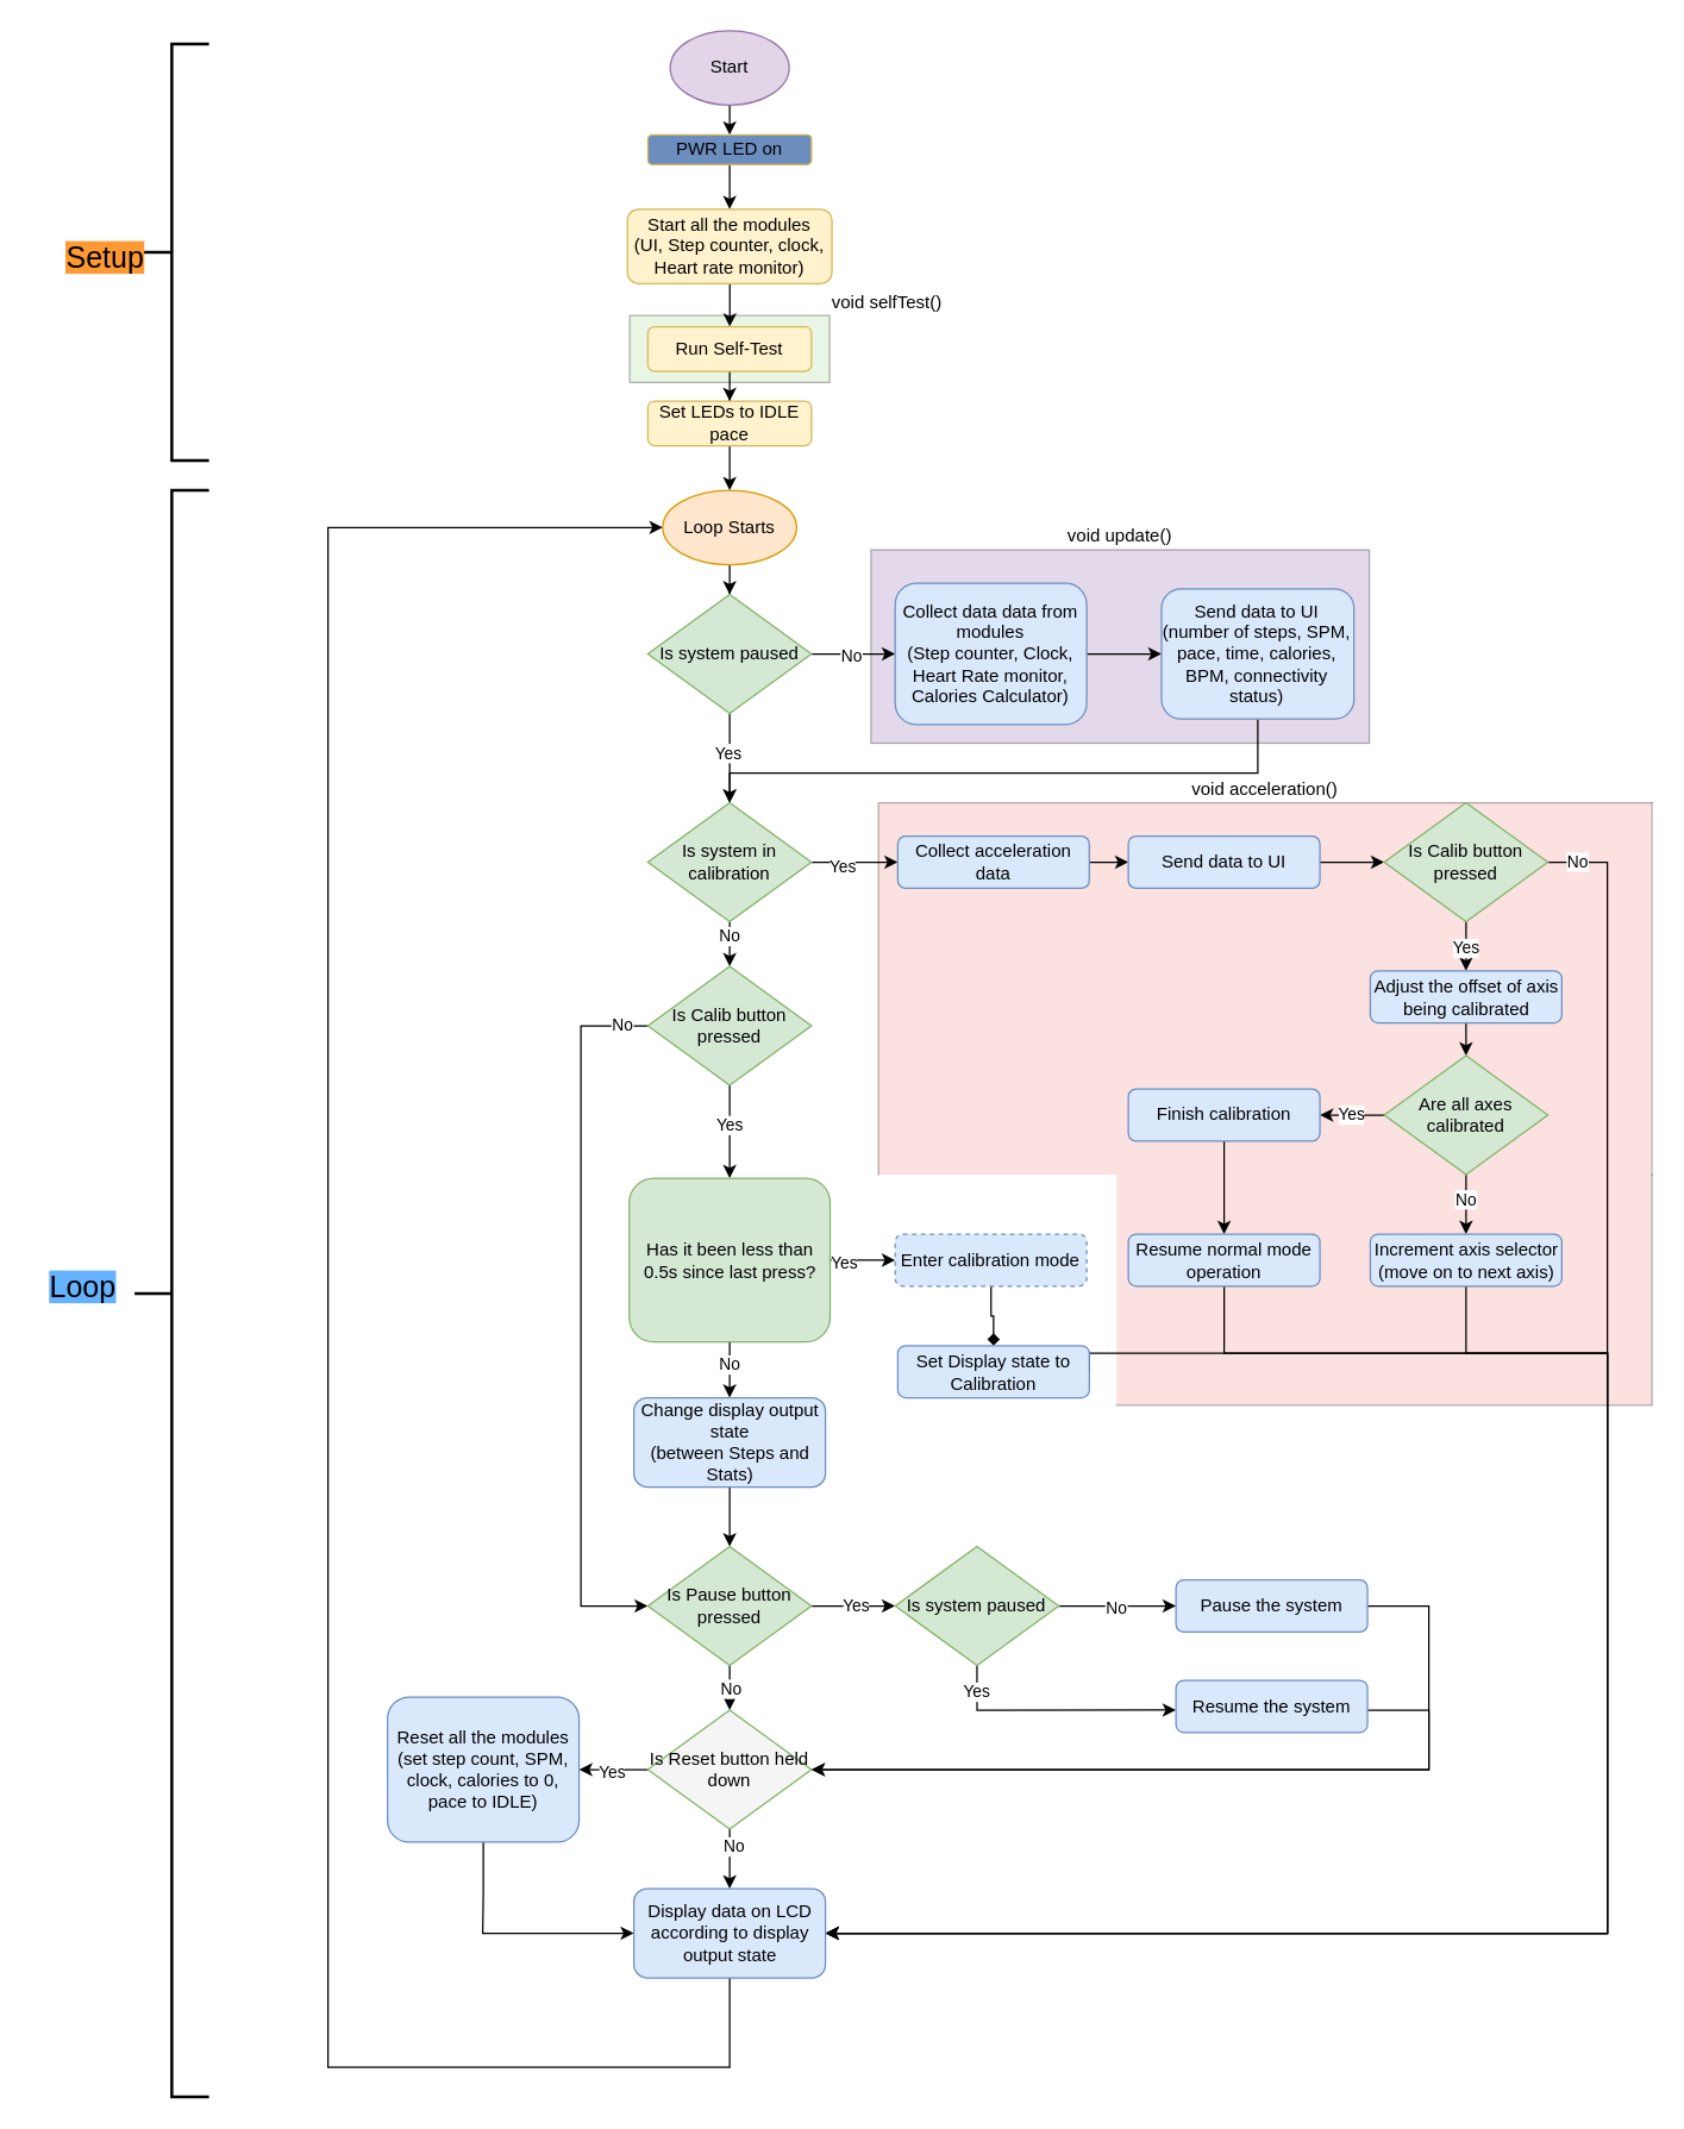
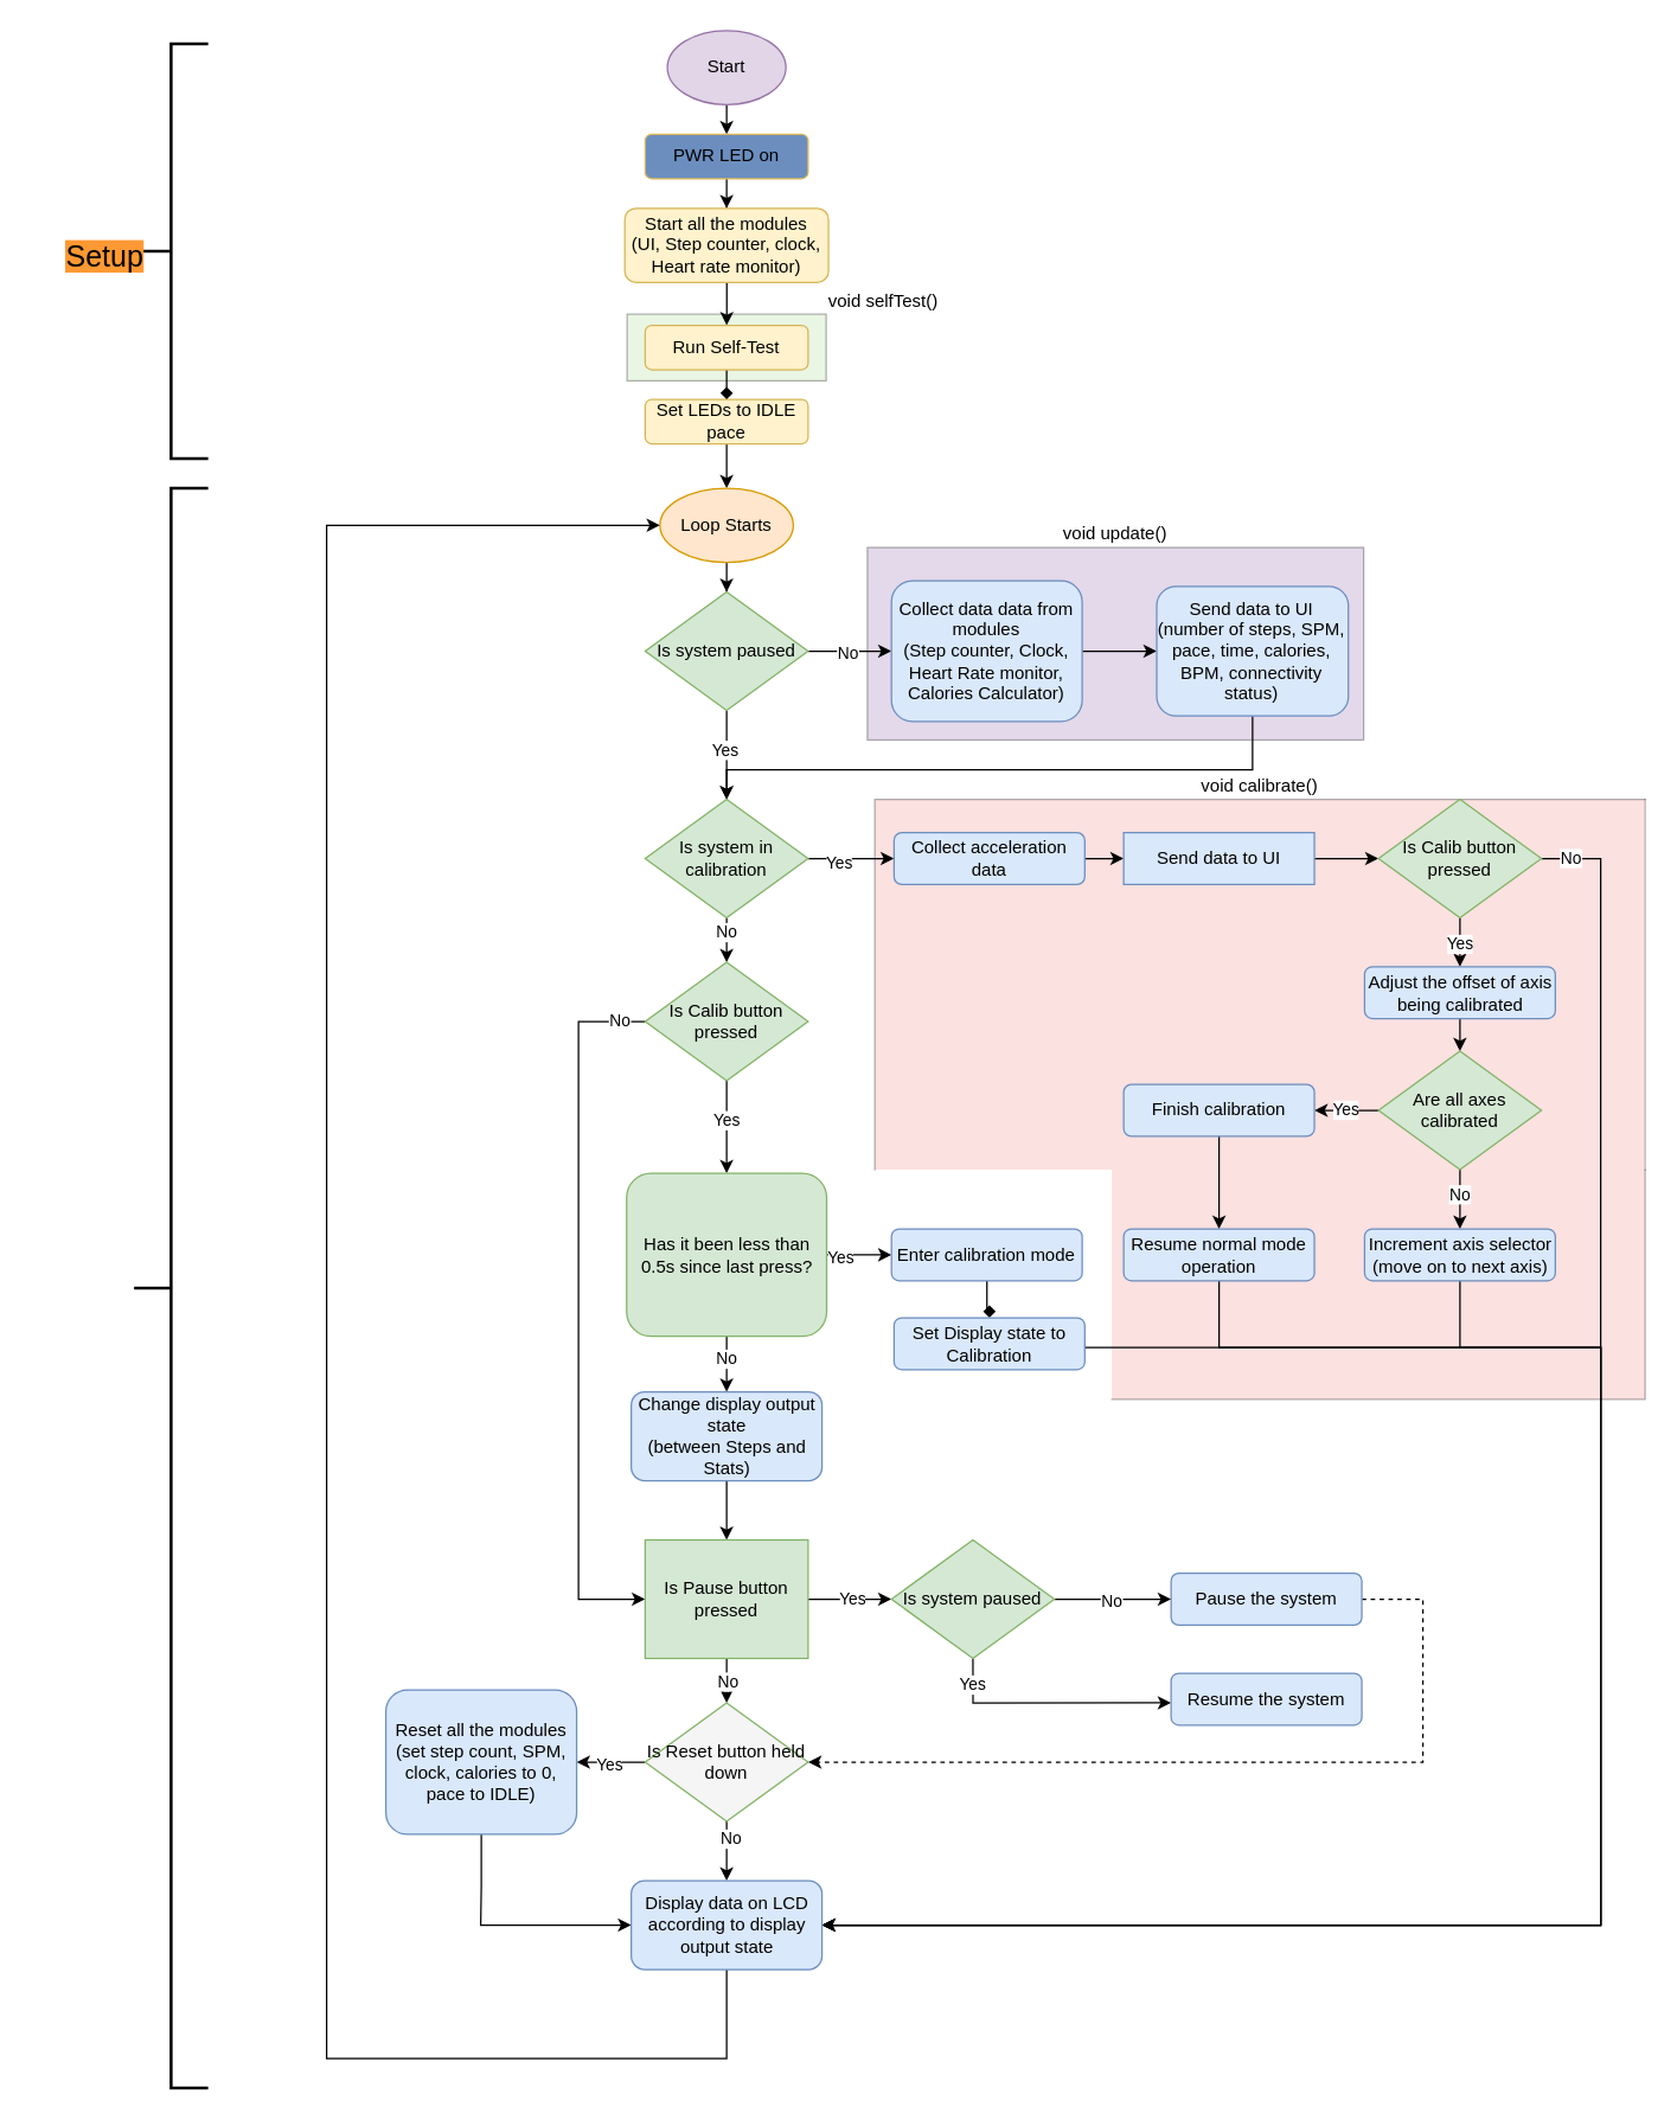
- <mxCell id="10" value="PWR LED on" style="rounded=1;whiteSpace=wrap;html=1;fillColor=#6C8EBF;strokeColor=#d6b656;" parent="1" vertex="1"><mxGeometry x="435" y="90" width="110" height="20" as="geometry" /></mxCell>
+ <mxCell id="10" value="PWR LED on" style="rounded=1;whiteSpace=wrap;html=1;fillColor=#6C8EBF;strokeColor=#d6b656;" parent="1" vertex="1"><mxGeometry x="435" y="90" width="110" height="30" as="geometry" /></mxCell>
- <mxCell id="13" style="edgeStyle=orthogonalEdgeStyle;rounded=0;orthogonalLoop=1;jettySize=auto;html=1;entryX=0.5;entryY=0;entryDx=0;entryDy=0;" edge="1" parent="1" source="14" target="16"><mxGeometry relative="1" as="geometry" /></mxCell>
+ <mxCell id="13" style="edgeStyle=orthogonalEdgeStyle;rounded=0;orthogonalLoop=1;jettySize=auto;html=1;entryX=0.5;entryY=0;entryDx=0;entryDy=0;endArrow=diamond;" edge="1" parent="1" source="14" target="16"><mxGeometry relative="1" as="geometry" /></mxCell>
- <mxCell id="5" value="void acceleration()" style="shape=partialRectangle;whiteSpace=wrap;html=1;bottom=0;right=0;fillColor=#F19C99;opacity=30;strokeColor=default;labelPosition=center;verticalLabelPosition=top;align=center;verticalAlign=bottom;" vertex="1" parent="1"><mxGeometry x="590" y="539" width="520" height="250" as="geometry" /></mxCell>
+ <mxCell id="5" value="void calibrate()" style="shape=partialRectangle;whiteSpace=wrap;html=1;bottom=0;right=0;fillColor=#F19C99;opacity=30;strokeColor=default;labelPosition=center;verticalLabelPosition=top;align=center;verticalAlign=bottom;" vertex="1" parent="1"><mxGeometry x="590" y="539" width="520" height="250" as="geometry" /></mxCell>
- <mxCell id="46" value="Send data to UI" style="rounded=1;whiteSpace=wrap;html=1;fillColor=#dae8fc;strokeColor=#6c8ebf;" vertex="1" parent="1"><mxGeometry x="758" y="561.5" width="128.75" height="35" as="geometry" /></mxCell>
+ <mxCell id="46" value="Send data to UI" style="whiteSpace=wrap;html=1;fillColor=#dae8fc;strokeColor=#6c8ebf;rounded=0;" vertex="1" parent="1"><mxGeometry x="758" y="561.5" width="128.75" height="35" as="geometry" /></mxCell>
- <mxCell id="66" value="Enter calibration mode" style="rounded=1;whiteSpace=wrap;html=1;fillColor=#dae8fc;strokeColor=#6c8ebf;dashed=1;" vertex="1" parent="1"><mxGeometry x="601.25" y="829" width="128.75" height="35" as="geometry" /></mxCell>
+ <mxCell id="66" value="Enter calibration mode" style="rounded=1;whiteSpace=wrap;html=1;fillColor=#dae8fc;strokeColor=#6c8ebf;" vertex="1" parent="1"><mxGeometry x="601.25" y="829" width="128.75" height="35" as="geometry" /></mxCell>
- <mxCell id="96" value="&lt;font style=&quot;font-size: 20px; background-color: rgb(102, 178, 255);&quot;&gt;Loop&lt;/font&gt;" style="text;html=1;align=center;verticalAlign=middle;resizable=0;points=[];autosize=1;strokeColor=none;fillColor=none;" vertex="1" parent="1"><mxGeometry x="20" y="844" width="70" height="40" as="geometry" /></mxCell>
- <mxCell id="92" value="Set Display state to Calibration" style="rounded=1;whiteSpace=wrap;html=1;fillColor=#dae8fc;strokeColor=#6c8ebf;" vertex="1" parent="1"><mxGeometry x="603" y="904" width="128.75" height="35" as="geometry" /></mxCell>
+ <mxCell id="92" value="Set Display state to Calibration" style="rounded=1;whiteSpace=wrap;html=1;fillColor=#dae8fc;strokeColor=#6c8ebf;" vertex="1" parent="1"><mxGeometry x="603" y="889" width="128.75" height="35" as="geometry" /></mxCell>
- <mxCell id="73" value="Is Pause button pressed" style="rhombus;whiteSpace=wrap;html=1;fillColor=#d5e8d4;strokeColor=#82b366;" vertex="1" parent="1"><mxGeometry x="435" y="1039" width="110" height="80" as="geometry" /></mxCell>
+ <mxCell id="73" value="Is Pause button pressed" style="whiteSpace=wrap;html=1;fillColor=#d5e8d4;strokeColor=#82b366;rounded=0;" vertex="1" parent="1"><mxGeometry x="435" y="1039" width="110" height="80" as="geometry" /></mxCell>
- <mxCell id="74" style="edgeStyle=orthogonalEdgeStyle;rounded=0;orthogonalLoop=1;jettySize=auto;html=1;entryX=1;entryY=0.5;entryDx=0;entryDy=0;" edge="1" parent="1" source="75" target="87"><mxGeometry relative="1" as="geometry"><Array as="points"><mxPoint x="960" y="1079" /><mxPoint x="960" y="1189" /></Array></mxGeometry></mxCell>
+ <mxCell id="74" style="edgeStyle=orthogonalEdgeStyle;rounded=0;orthogonalLoop=1;jettySize=auto;html=1;entryX=1;entryY=0.5;entryDx=0;entryDy=0;dashed=1;" edge="1" parent="1" source="75" target="87"><mxGeometry relative="1" as="geometry"><Array as="points"><mxPoint x="960" y="1079" /><mxPoint x="960" y="1189" /></Array></mxGeometry></mxCell>
- <mxCell id="81" style="edgeStyle=orthogonalEdgeStyle;rounded=0;orthogonalLoop=1;jettySize=auto;html=1;entryX=1;entryY=0.5;entryDx=0;entryDy=0;" edge="1" parent="1" source="82" target="87"><mxGeometry relative="1" as="geometry"><Array as="points"><mxPoint x="960" y="1149" /><mxPoint x="960" y="1189" /></Array></mxGeometry></mxCell>
